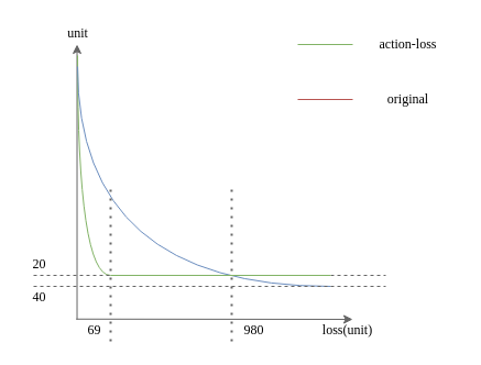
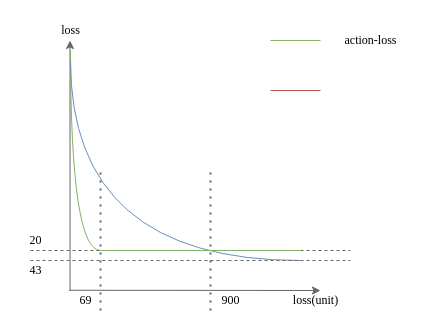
- <mxCell id="5" value="unit" style="text;html=1;align=center;verticalAlign=middle;resizable=0;points=[];autosize=1;fontFamily=Verdana;" parent="1" vertex="1"><mxGeometry x="50" y="20" width="40" height="20" as="geometry" /></mxCell>
+ <mxCell id="5" value="loss" style="text;html=1;align=center;verticalAlign=middle;resizable=0;points=[];autosize=1;fontFamily=Verdana;" parent="1" vertex="1"><mxGeometry x="50" y="20" width="40" height="20" as="geometry" /></mxCell>
- <mxCell id="20" value="original" style="text;html=1;align=center;verticalAlign=middle;resizable=0;points=[];autosize=1;fontFamily=Verdana;" vertex="1" parent="1"><mxGeometry x="340" y="80" width="60" height="20" as="geometry" /></mxCell>
- <mxCell id="13" value="40" style="text;html=1;align=center;verticalAlign=middle;resizable=0;points=[];autosize=1;fontFamily=Verdana;" parent="1" vertex="1"><mxGeometry x="20" y="260" width="30" height="20" as="geometry" /></mxCell>
+ <mxCell id="13" value="43" style="text;html=1;align=center;verticalAlign=middle;resizable=0;points=[];autosize=1;fontFamily=Verdana;" parent="1" vertex="1"><mxGeometry x="20" y="260" width="30" height="20" as="geometry" /></mxCell>
- <mxCell id="16" value="980" style="text;html=1;align=center;verticalAlign=middle;resizable=0;points=[];autosize=1;fontFamily=Verdana;" parent="1" vertex="1"><mxGeometry x="210" y="290" width="40" height="20" as="geometry" /></mxCell>
+ <mxCell id="16" value="900" style="text;html=1;align=center;verticalAlign=middle;resizable=0;points=[];autosize=1;fontFamily=Verdana;" parent="1" vertex="1"><mxGeometry x="210" y="290" width="40" height="20" as="geometry" /></mxCell>
